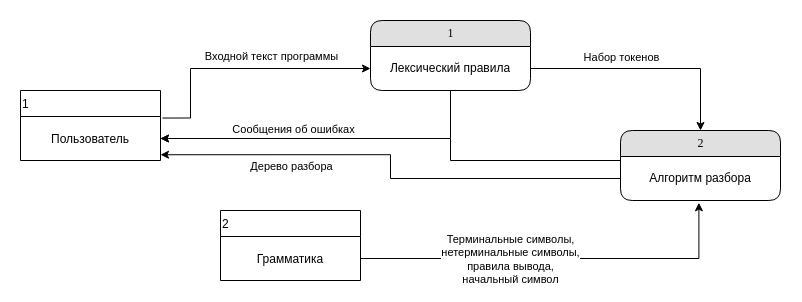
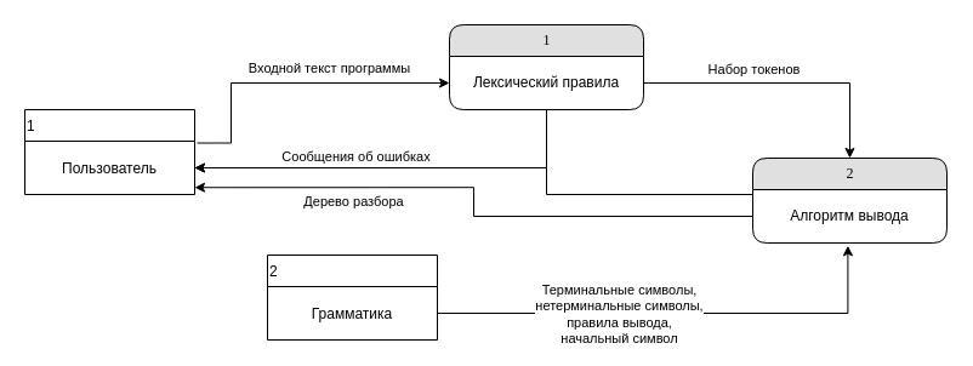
- <mxCell id="13" value="Алгоритм разбора" style="text;html=1;strokeColor=none;fillColor=none;spacingLeft=4;spacingRight=4;whiteSpace=wrap;overflow=hidden;rotatable=0;points=[[0,0.5],[1,0.5]];portConstraint=eastwest;align=center;verticalAlign=middle;" vertex="1" parent="12"><mxGeometry y="26" width="160" height="44" as="geometry" /></mxCell>
+ <mxCell id="13" value="Алгоритм вывода" style="text;html=1;strokeColor=none;fillColor=none;spacingLeft=4;spacingRight=4;whiteSpace=wrap;overflow=hidden;rotatable=0;points=[[0,0.5],[1,0.5]];portConstraint=eastwest;align=center;verticalAlign=middle;" vertex="1" parent="12"><mxGeometry y="26" width="160" height="44" as="geometry" /></mxCell>
